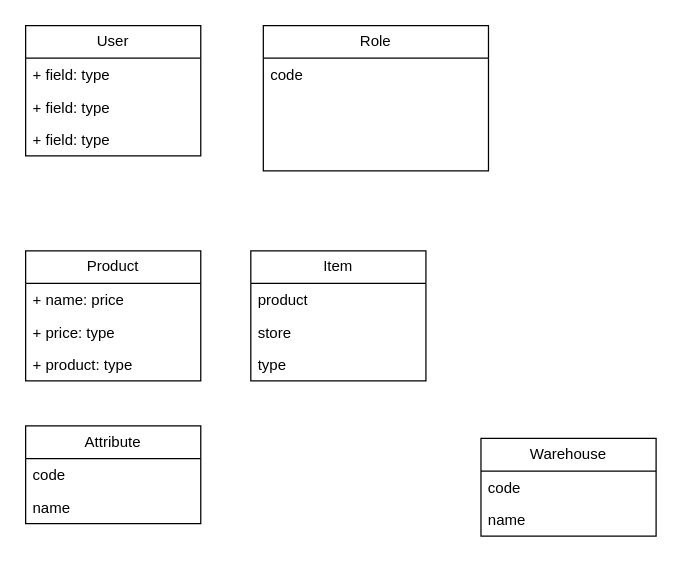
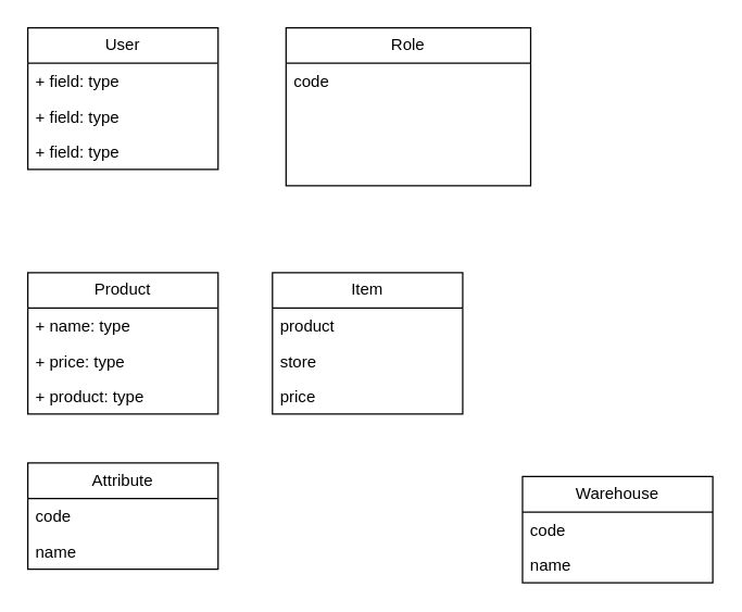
- <mxCell id="3" value="+ name: price" style="text;strokeColor=none;fillColor=none;align=left;verticalAlign=top;spacingLeft=4;spacingRight=4;overflow=hidden;rotatable=0;points=[[0,0.5],[1,0.5]];portConstraint=eastwest;whiteSpace=wrap;html=1;" parent="2" vertex="1"><mxGeometry y="26" width="140" height="26" as="geometry" /></mxCell>
+ <mxCell id="3" value="+ name: type" style="text;strokeColor=none;fillColor=none;align=left;verticalAlign=top;spacingLeft=4;spacingRight=4;overflow=hidden;rotatable=0;points=[[0,0.5],[1,0.5]];portConstraint=eastwest;whiteSpace=wrap;html=1;" parent="2" vertex="1"><mxGeometry y="26" width="140" height="26" as="geometry" /></mxCell>
- <mxCell id="15" value="type" style="text;strokeColor=none;fillColor=none;align=left;verticalAlign=top;spacingLeft=4;spacingRight=4;overflow=hidden;rotatable=0;points=[[0,0.5],[1,0.5]];portConstraint=eastwest;whiteSpace=wrap;html=1;" vertex="1" parent="12"><mxGeometry y="78" width="140" height="26" as="geometry" /></mxCell>
+ <mxCell id="15" value="price" style="text;strokeColor=none;fillColor=none;align=left;verticalAlign=top;spacingLeft=4;spacingRight=4;overflow=hidden;rotatable=0;points=[[0,0.5],[1,0.5]];portConstraint=eastwest;whiteSpace=wrap;html=1;" vertex="1" parent="12"><mxGeometry y="78" width="140" height="26" as="geometry" /></mxCell>
